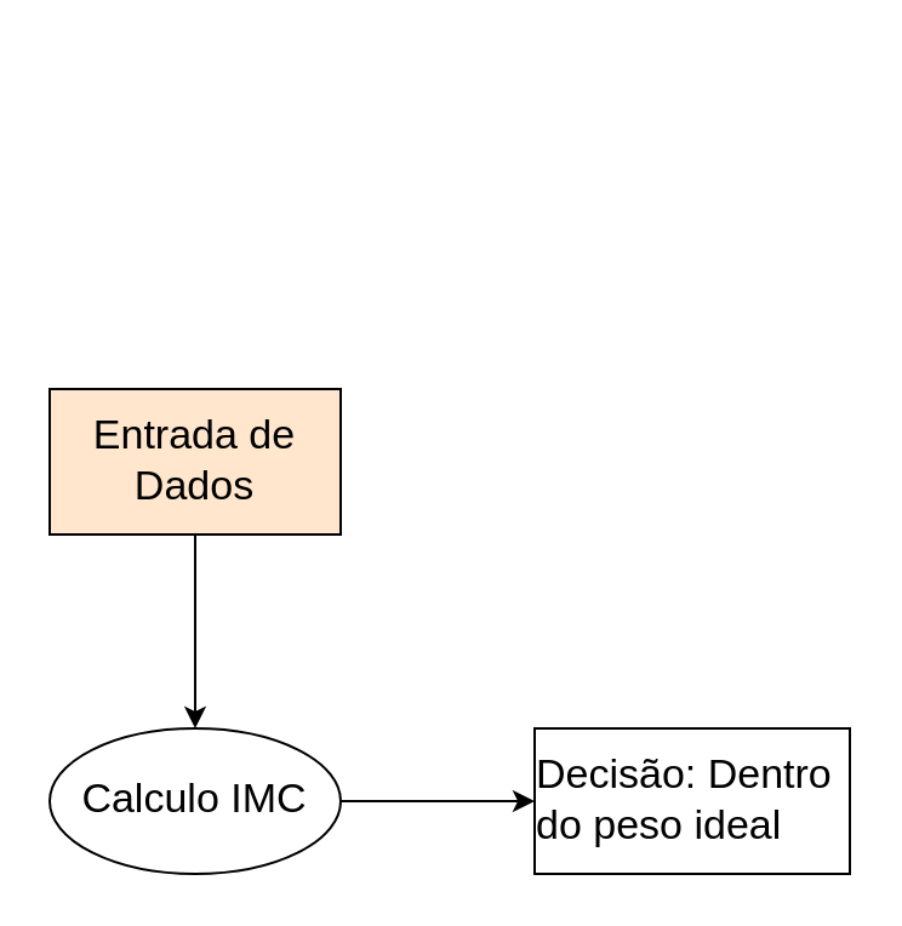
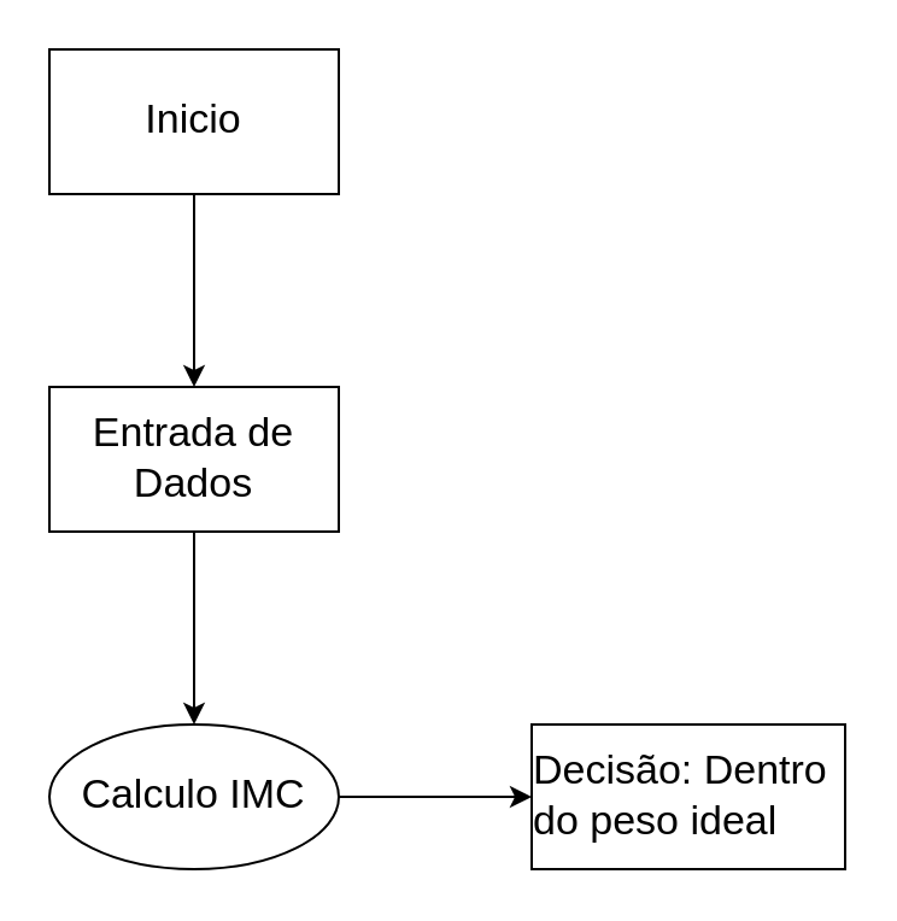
+ <mxCell id="3" value="&lt;font style=&quot;font-size: 17px;&quot;&gt;Inicio&lt;/font&gt;" style="rounded=0;whiteSpace=wrap;html=1;" vertex="1" parent="1"><mxGeometry x="20" y="20" width="120" height="60" as="geometry" /></mxCell>
+ <mxCell id="2" value="" style="edgeStyle=orthogonalEdgeStyle;rounded=0;orthogonalLoop=1;jettySize=auto;html=1;" edge="1" parent="1" source="3" target="5"><mxGeometry relative="1" as="geometry" /></mxCell>
- <mxCell id="5" value="&lt;font style=&quot;font-size: 17px;&quot;&gt;Entrada de Dados &lt;/font&gt;" style="rounded=0;whiteSpace=wrap;html=1;fillColor=#ffe6cc;" vertex="1" parent="1"><mxGeometry x="20" y="160" width="120" height="60" as="geometry" /></mxCell>
+ <mxCell id="5" value="&lt;font style=&quot;font-size: 17px;&quot;&gt;Entrada de Dados &lt;/font&gt;" style="rounded=0;whiteSpace=wrap;html=1;" vertex="1" parent="1"><mxGeometry x="20" y="160" width="120" height="60" as="geometry" /></mxCell>
